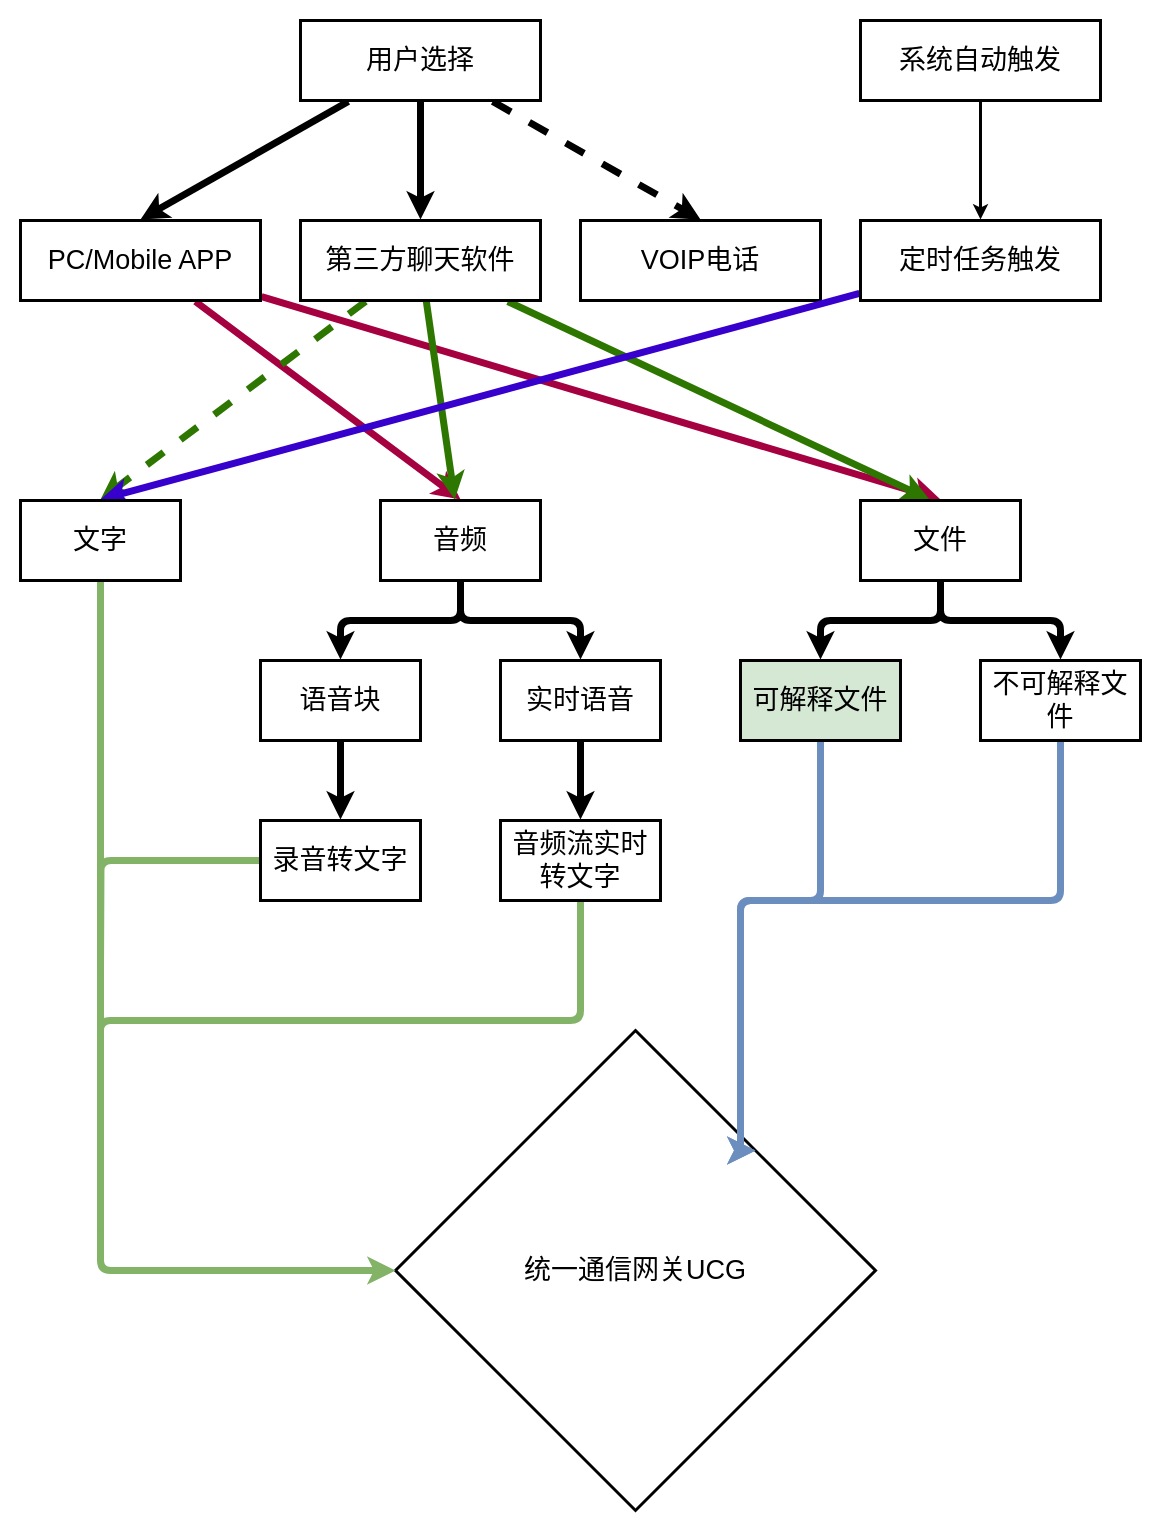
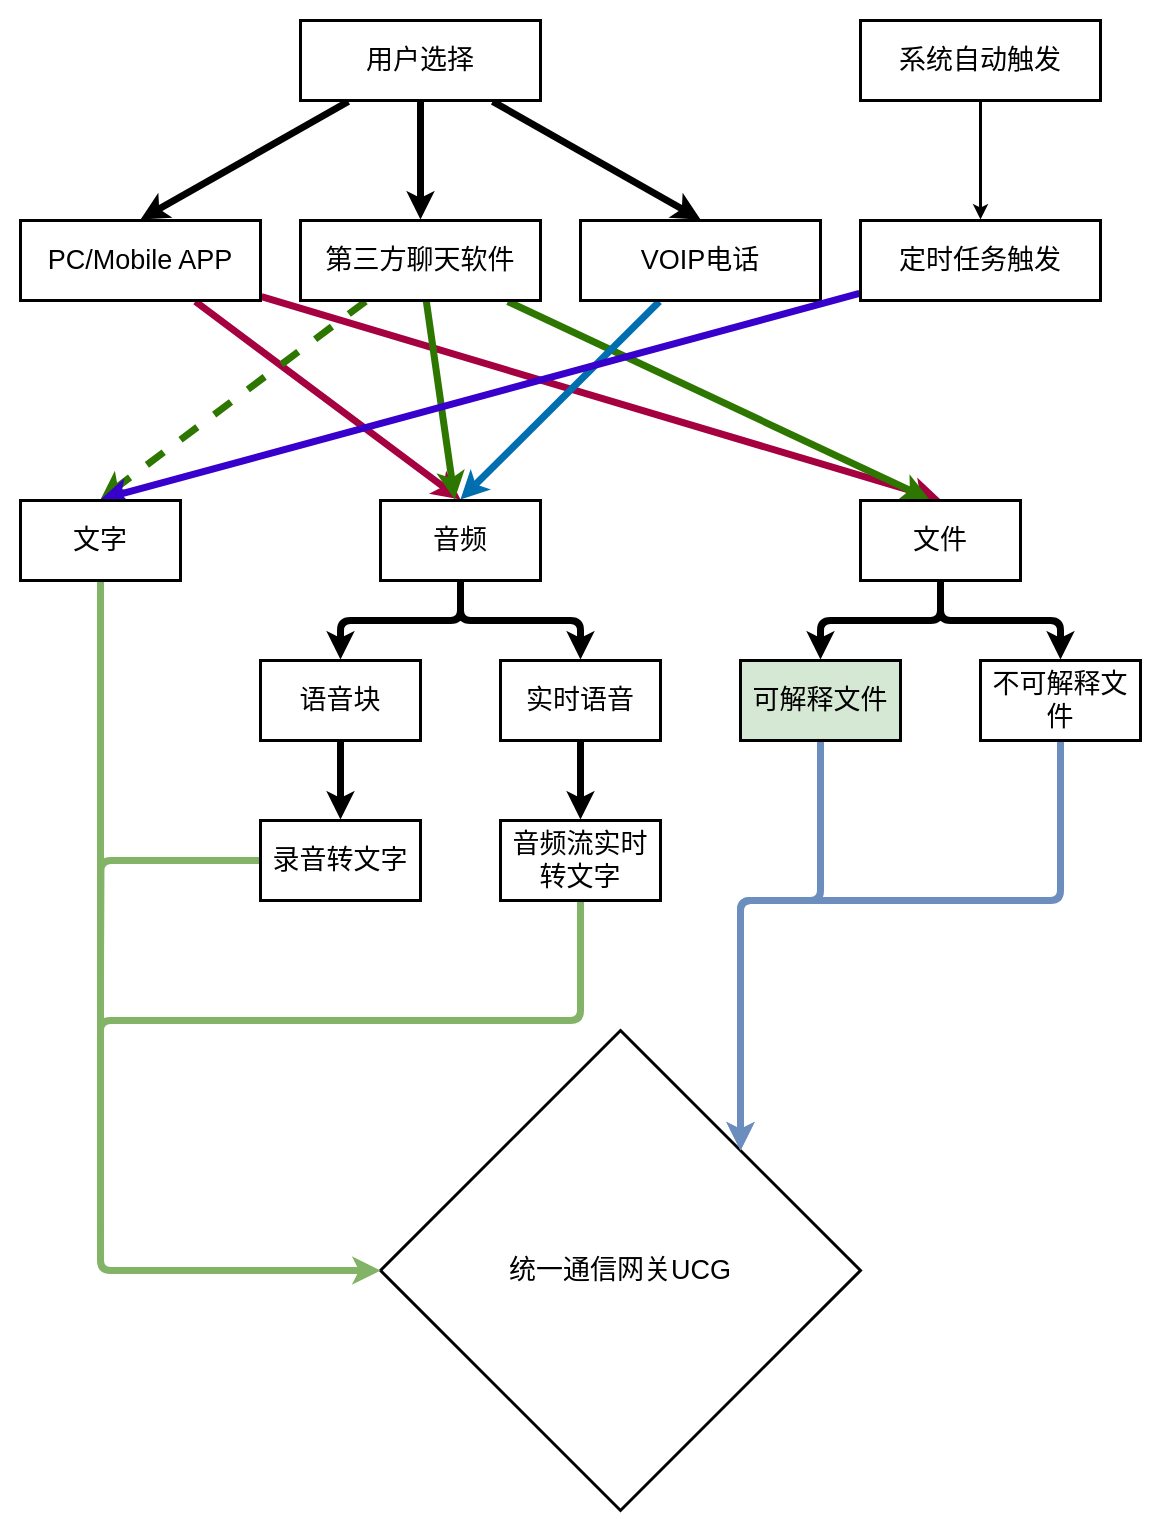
- <mxCell id="15" style="edgeStyle=none;html=1;entryX=0.5;entryY=0;entryDx=0;entryDy=0;fontSize=27;strokeWidth=7;dashed=1;" edge="1" parent="1" source="16" target="10"><mxGeometry relative="1" as="geometry" /></mxCell>
+ <mxCell id="15" style="edgeStyle=none;html=1;entryX=0.5;entryY=0;entryDx=0;entryDy=0;fontSize=27;strokeWidth=7;" edge="1" parent="1" source="16" target="10"><mxGeometry relative="1" as="geometry" /></mxCell>
+ <mxCell id="9" style="edgeStyle=none;html=1;entryX=0.5;entryY=0;entryDx=0;entryDy=0;strokeWidth=7;fontSize=27;fillColor=#1ba1e2;strokeColor=#006EAF;" edge="1" parent="1" source="10" target="28"><mxGeometry relative="1" as="geometry" /></mxCell>
- <mxCell id="19" value="统一通信网关UCG" style="rhombus;whiteSpace=wrap;html=1;strokeWidth=3;fontSize=27;" vertex="1" parent="1"><mxGeometry x="395" y="1030" width="480" height="480" as="geometry" /></mxCell>
+ <mxCell id="19" value="统一通信网关UCG" style="rhombus;whiteSpace=wrap;html=1;strokeWidth=3;fontSize=27;" vertex="1" parent="1"><mxGeometry x="380" y="1030" width="480" height="480" as="geometry" /></mxCell>
